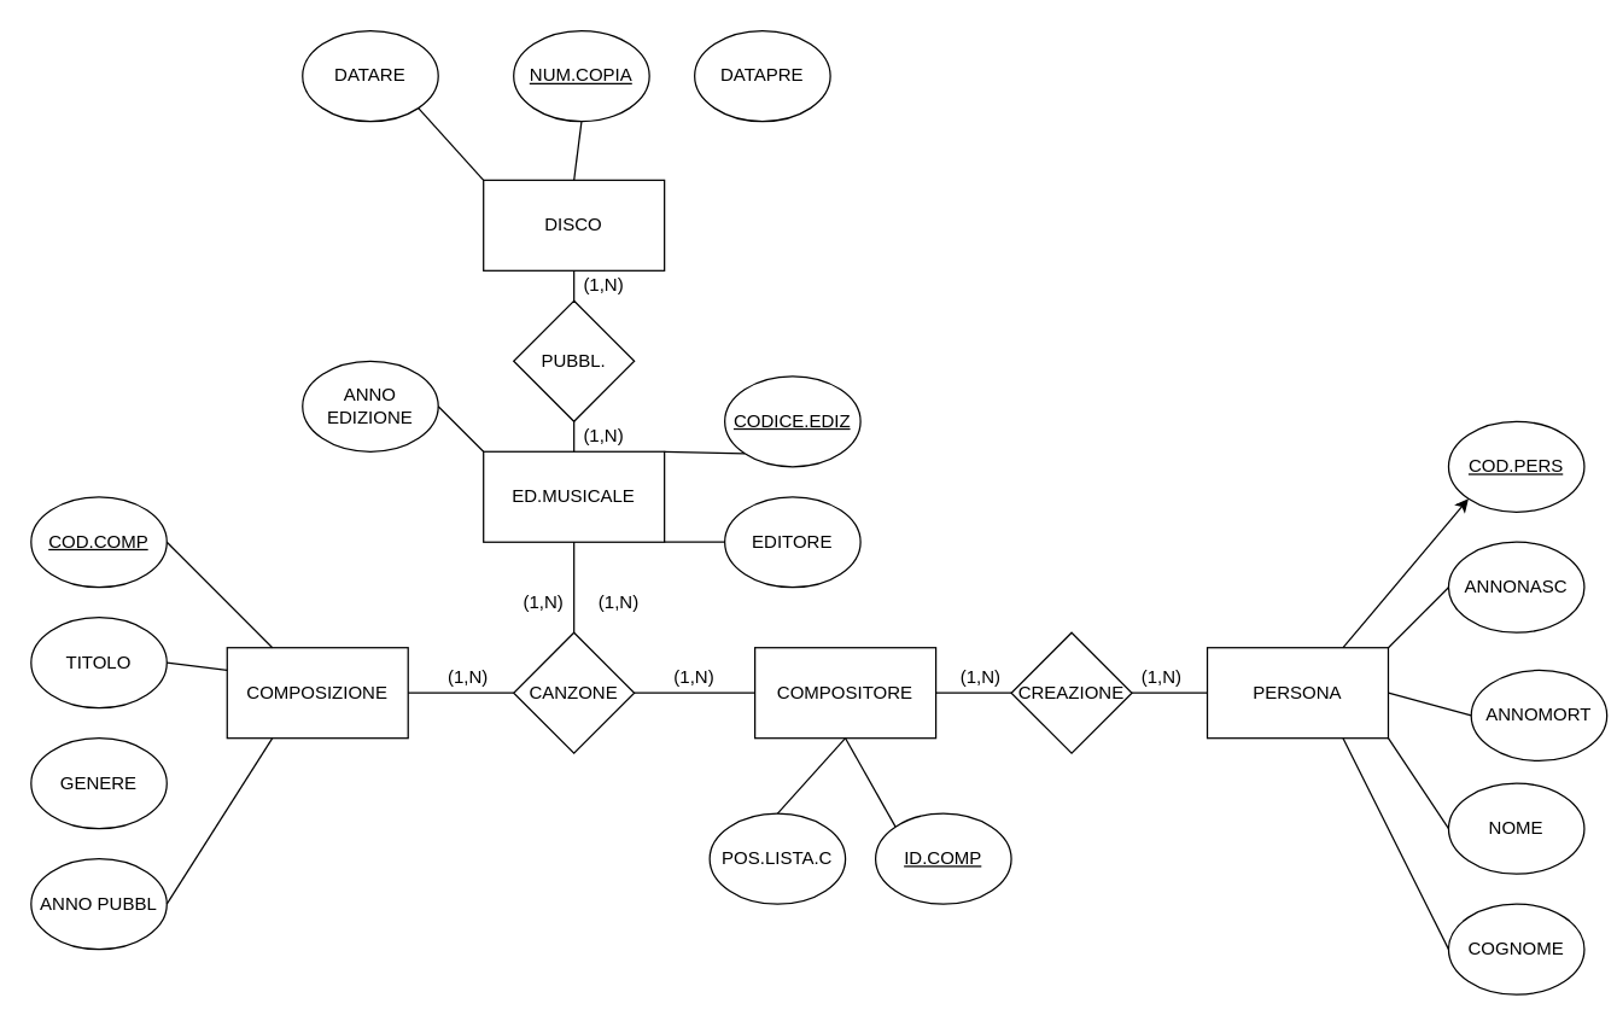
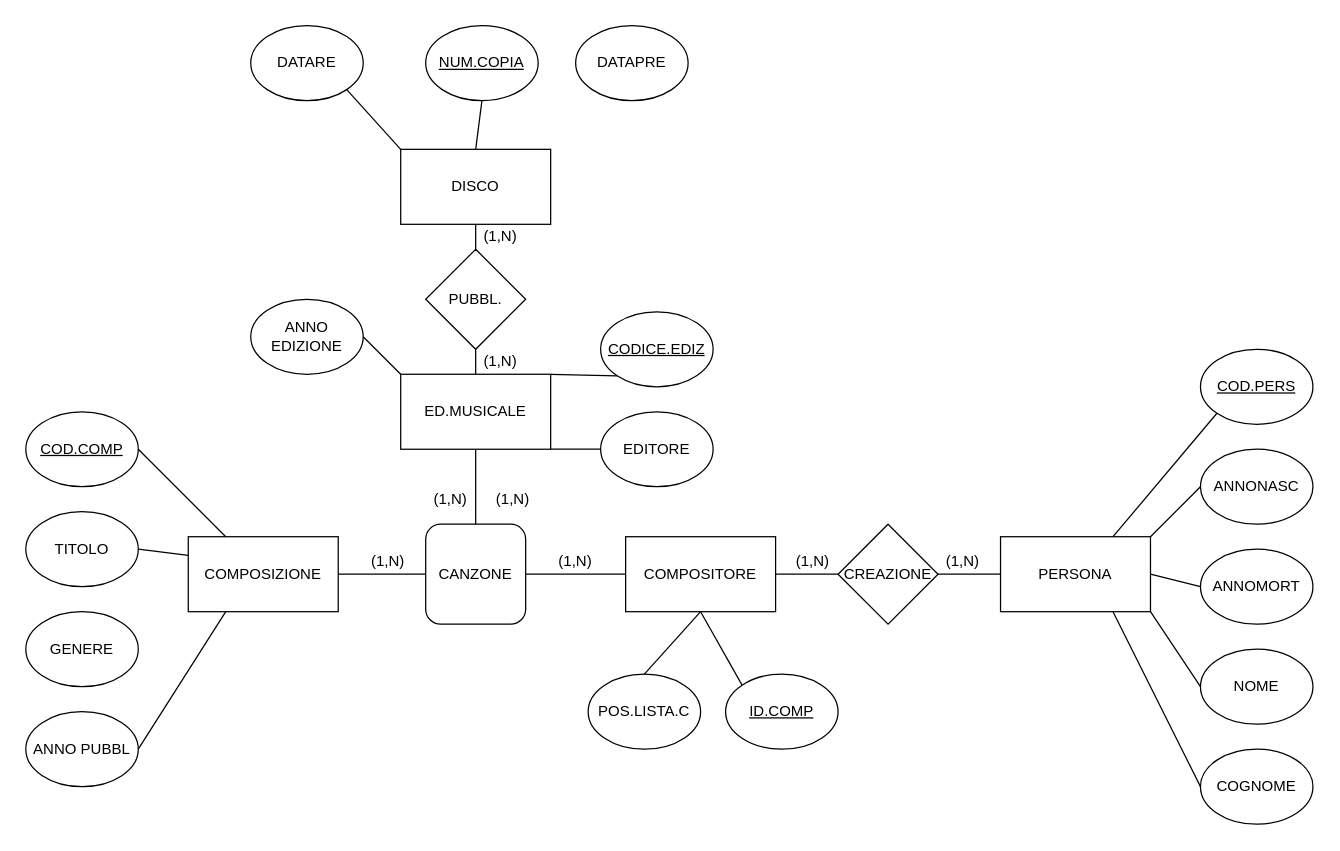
- <mxCell id="24" value="" style="endArrow=classic;html=1;entryX=0;entryY=1;entryDx=0;entryDy=0;exitX=0.75;exitY=0;exitDx=0;exitDy=0;" edge="1" parent="1" source="5" target="20"><mxGeometry width="50" height="50" relative="1" as="geometry"><mxPoint x="540" y="459" as="sourcePoint" /><mxPoint x="590" y="409" as="targetPoint" /></mxGeometry></mxCell>
+ <mxCell id="24" value="" style="endArrow=none;html=1;entryX=0;entryY=1;entryDx=0;entryDy=0;exitX=0.75;exitY=0;exitDx=0;exitDy=0;" edge="1" parent="1" source="5" target="20"><mxGeometry width="50" height="50" relative="1" as="geometry"><mxPoint x="540" y="459" as="sourcePoint" /><mxPoint x="590" y="409" as="targetPoint" /></mxGeometry></mxCell>
- <mxCell id="9" value="CANZONE" style="rhombus;whiteSpace=wrap;html=1;" vertex="1" parent="1"><mxGeometry x="340" y="419" width="80" height="80" as="geometry" /></mxCell>
+ <mxCell id="9" value="CANZONE" style="whiteSpace=wrap;html=1;rounded=1;" vertex="1" parent="1"><mxGeometry x="340" y="419" width="80" height="80" as="geometry" /></mxCell>
- <mxCell id="18" value="ANNOMORT" style="ellipse;whiteSpace=wrap;html=1;" vertex="1" parent="1"><mxGeometry x="975" y="444" width="90" height="60" as="geometry" /></mxCell>
+ <mxCell id="18" value="ANNOMORT" style="ellipse;whiteSpace=wrap;html=1;" vertex="1" parent="1"><mxGeometry x="960" y="439" width="90" height="60" as="geometry" /></mxCell>
